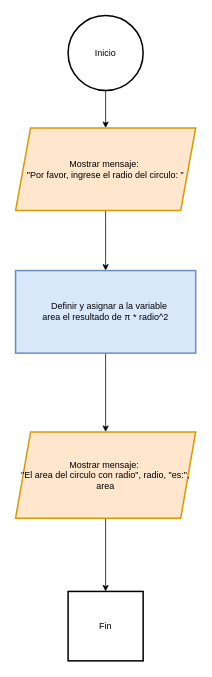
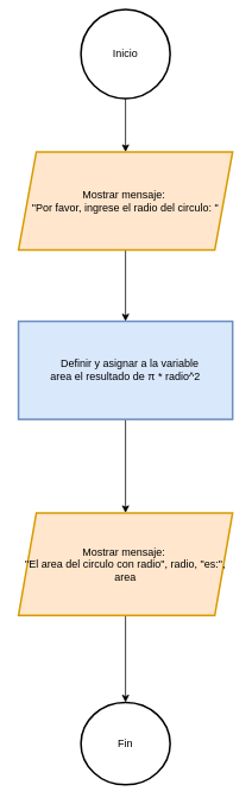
- <mxCell id="3" value="Inicio" style="strokeWidth=2;html=1;shape=mxgraph.flowchart.start_2;whiteSpace=wrap;" vertex="1" parent="1"><mxGeometry x="90" y="20" width="100" height="100" as="geometry" /></mxCell>
+ <mxCell id="3" value="Inicio" style="strokeWidth=2;html=1;shape=mxgraph.flowchart.start_2;whiteSpace=wrap;" vertex="1" parent="1"><mxGeometry x="90" y="10" width="100" height="100" as="geometry" /></mxCell>
- <mxCell id="10" value="Fin" style="whiteSpace=wrap;html=1;strokeWidth=2;rounded=0;" vertex="1" parent="1"><mxGeometry x="90" y="787.5" width="100" height="92.5" as="geometry" /></mxCell>
+ <mxCell id="10" value="Fin" style="ellipse;whiteSpace=wrap;html=1;strokeWidth=2;" vertex="1" parent="1"><mxGeometry x="90" y="787.5" width="100" height="92.5" as="geometry" /></mxCell>
